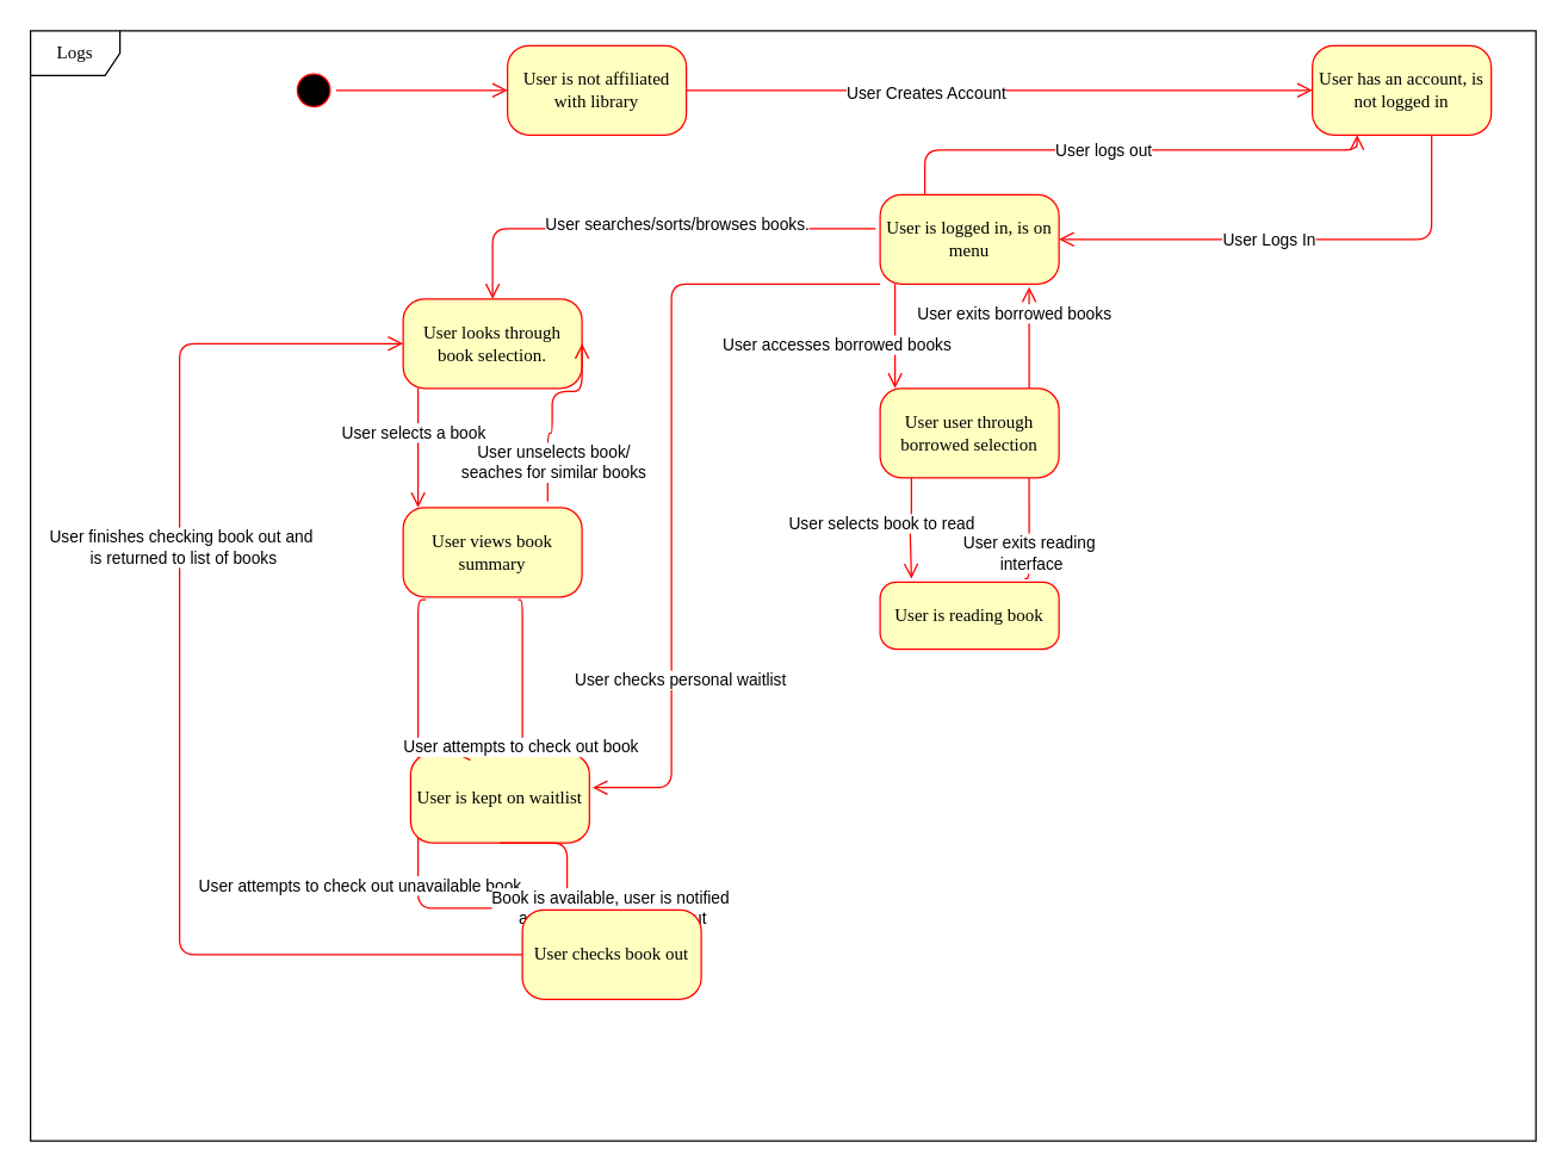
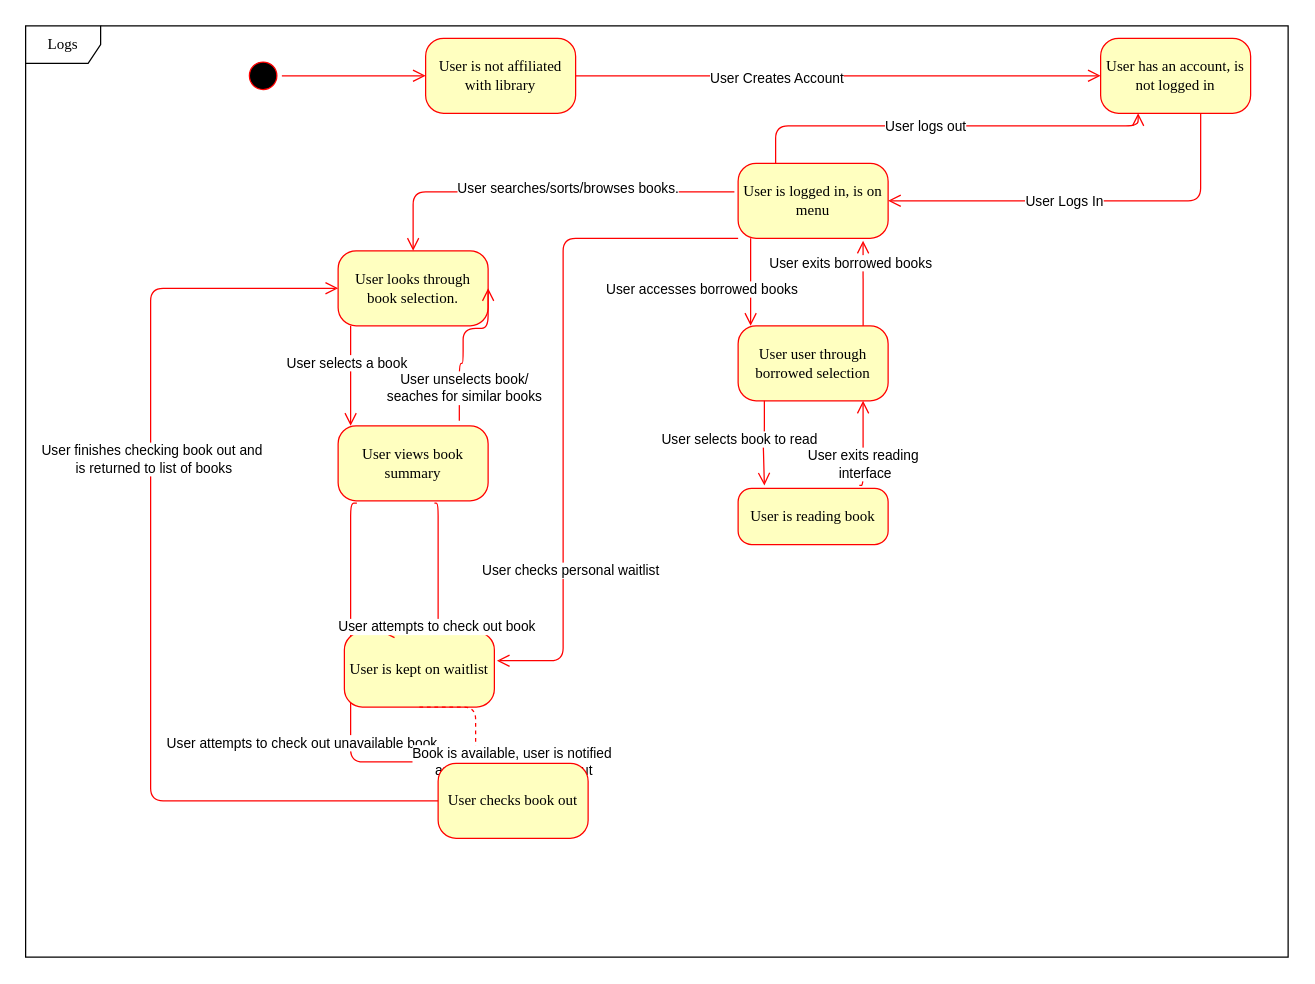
- <mxCell id="40" style="edgeStyle=orthogonalEdgeStyle;html=1;labelBackgroundColor=none;endArrow=none;endSize=8;strokeColor=#ff0000;fontFamily=Verdana;fontSize=12;align=left;entryX=0.833;entryY=1;entryDx=0;entryDy=0;entryPerimeter=0;exitX=0.808;exitY=-0.05;exitDx=0;exitDy=0;exitPerimeter=0;" parent="1" source="37" target="32" edge="1"><mxGeometry relative="1" as="geometry"><mxPoint x="621" y="330" as="sourcePoint" /><mxPoint x="621" y="397" as="targetPoint" /><Array as="points"><mxPoint x="690" y="387" /></Array></mxGeometry></mxCell>
+ <mxCell id="40" style="edgeStyle=orthogonalEdgeStyle;html=1;labelBackgroundColor=none;endArrow=open;endSize=8;strokeColor=#ff0000;fontFamily=Verdana;fontSize=12;align=left;entryX=0.833;entryY=1;entryDx=0;entryDy=0;entryPerimeter=0;exitX=0.808;exitY=-0.05;exitDx=0;exitDy=0;exitPerimeter=0;" parent="1" source="37" target="32" edge="1"><mxGeometry relative="1" as="geometry"><mxPoint x="621" y="330" as="sourcePoint" /><mxPoint x="621" y="397" as="targetPoint" /><Array as="points"><mxPoint x="690" y="387" /></Array></mxGeometry></mxCell>
- <mxCell id="25" style="edgeStyle=elbowEdgeStyle;html=1;labelBackgroundColor=none;endArrow=open;endSize=8;strokeColor=#ff0000;fontFamily=Verdana;fontSize=12;align=left;exitX=0.5;exitY=1;exitDx=0;exitDy=0;entryX=0.917;entryY=-0.05;entryDx=0;entryDy=0;entryPerimeter=0;" parent="1" source="22" target="27" edge="1"><mxGeometry relative="1" as="geometry"><mxPoint x="600" y="450" as="sourcePoint" /><mxPoint x="380" y="660" as="targetPoint" /><Array as="points"><mxPoint x="380" y="580" /></Array></mxGeometry></mxCell>
+ <mxCell id="25" style="edgeStyle=elbowEdgeStyle;html=1;labelBackgroundColor=none;endArrow=open;endSize=8;strokeColor=#ff0000;fontFamily=Verdana;fontSize=12;align=left;exitX=0.5;exitY=1;exitDx=0;exitDy=0;entryX=0.917;entryY=-0.05;entryDx=0;entryDy=0;entryPerimeter=0;dashed=1;" parent="1" source="22" target="27" edge="1"><mxGeometry relative="1" as="geometry"><mxPoint x="600" y="450" as="sourcePoint" /><mxPoint x="380" y="660" as="targetPoint" /><Array as="points"><mxPoint x="380" y="580" /></Array></mxGeometry></mxCell>
